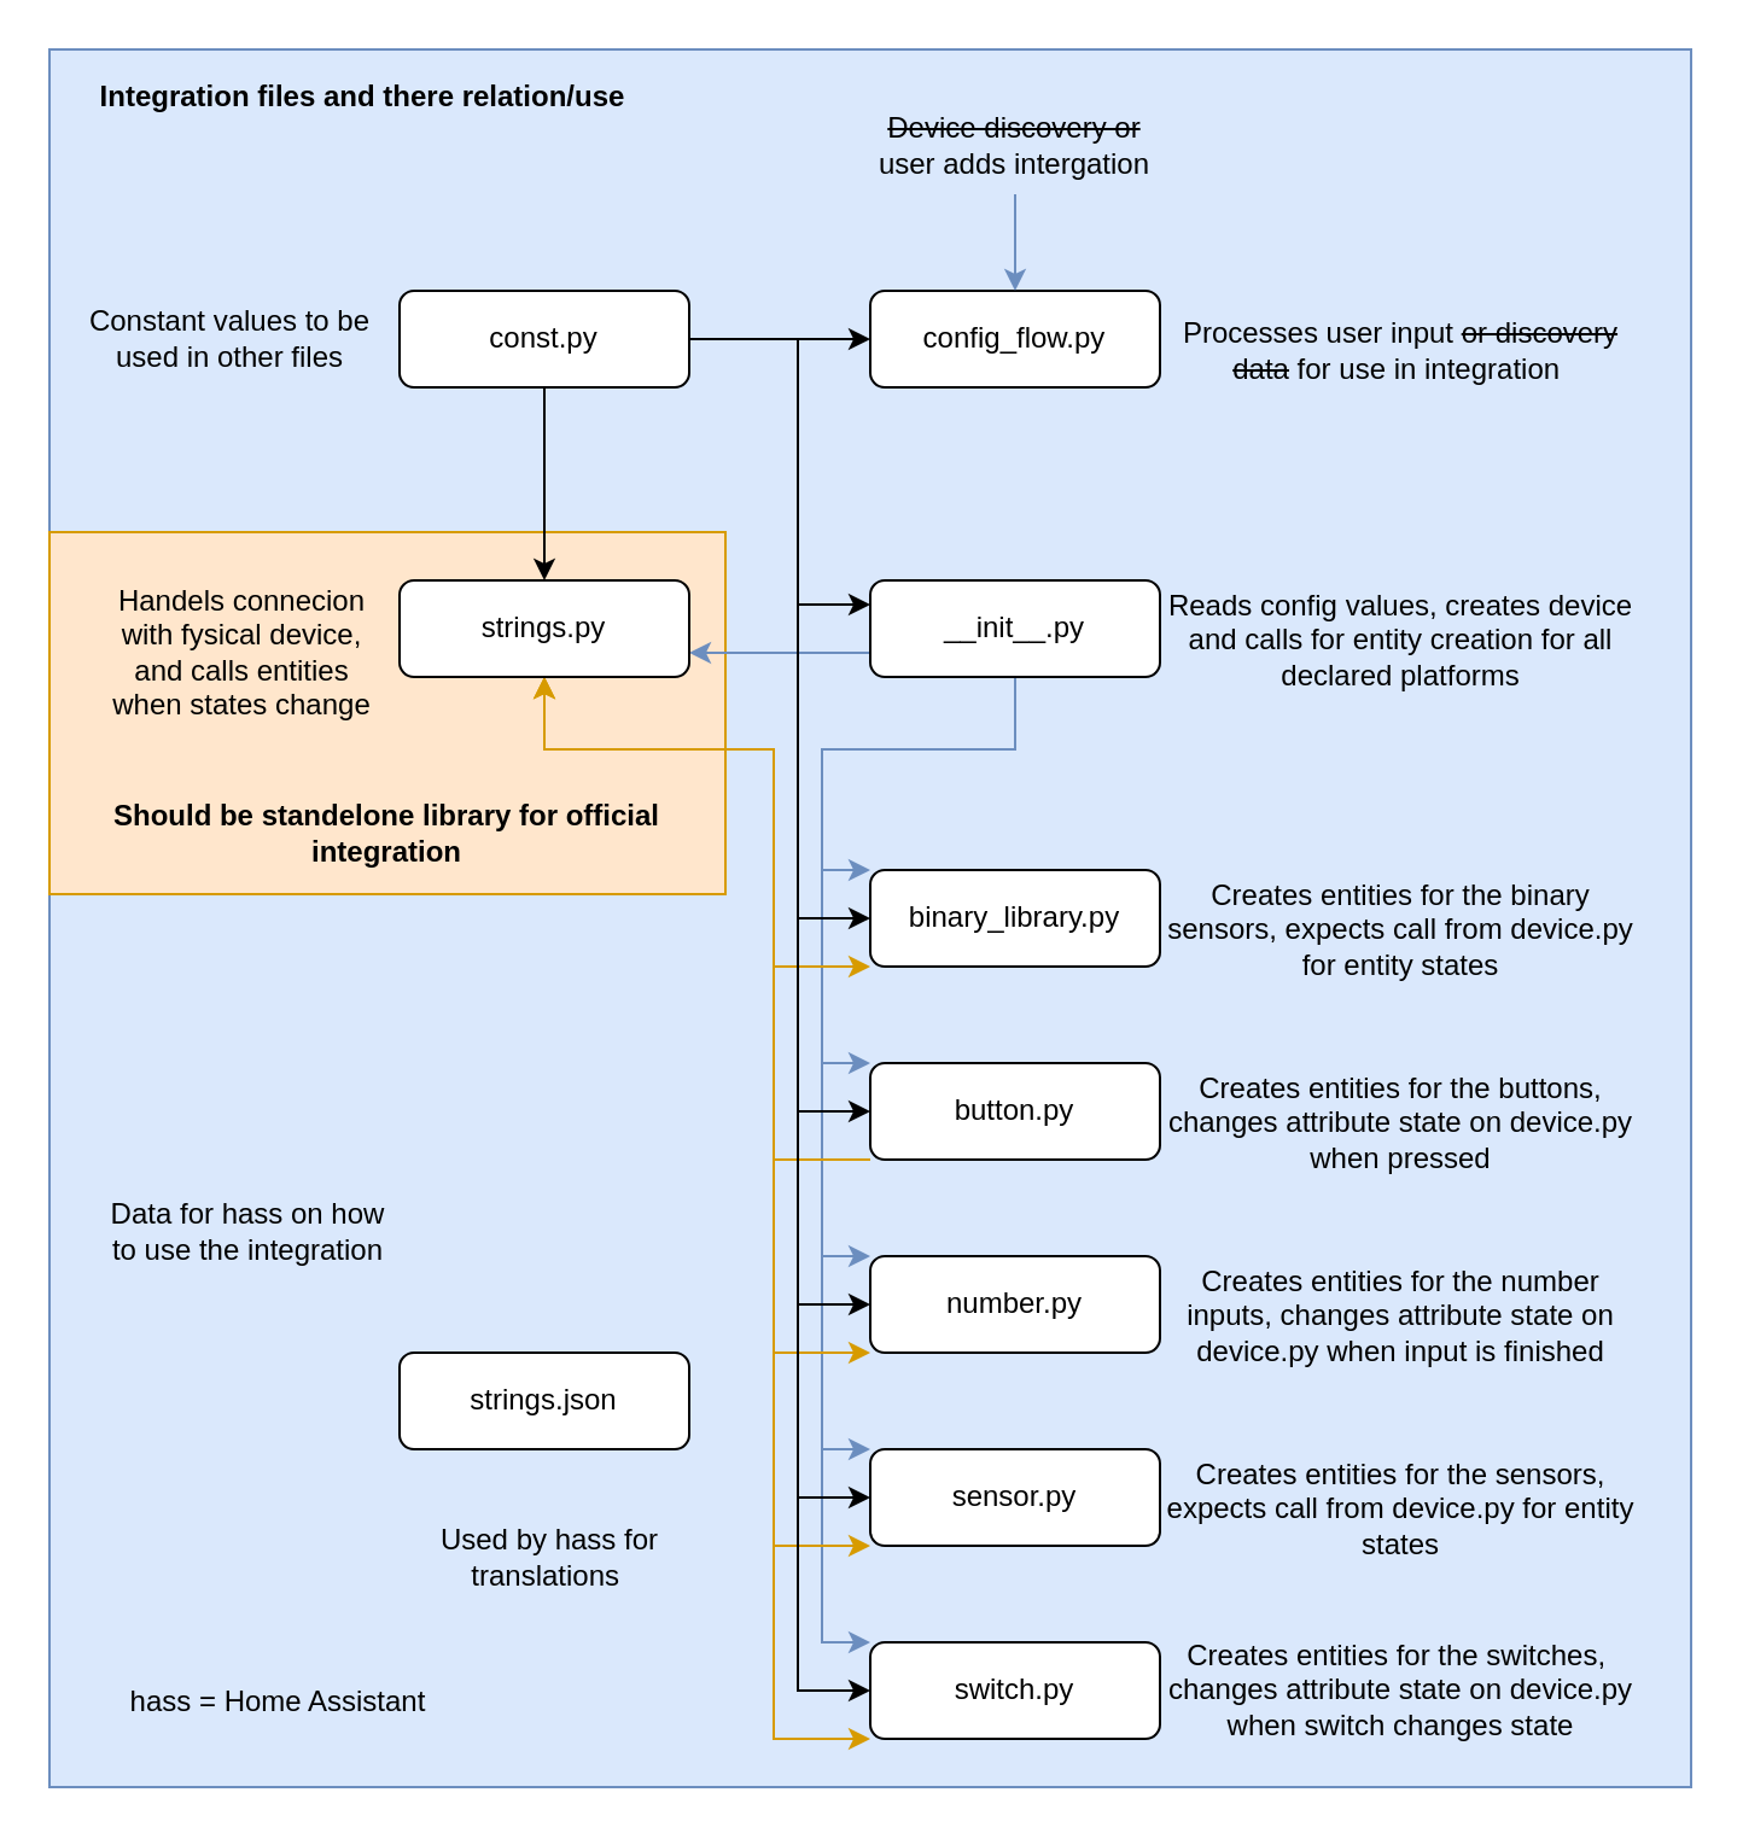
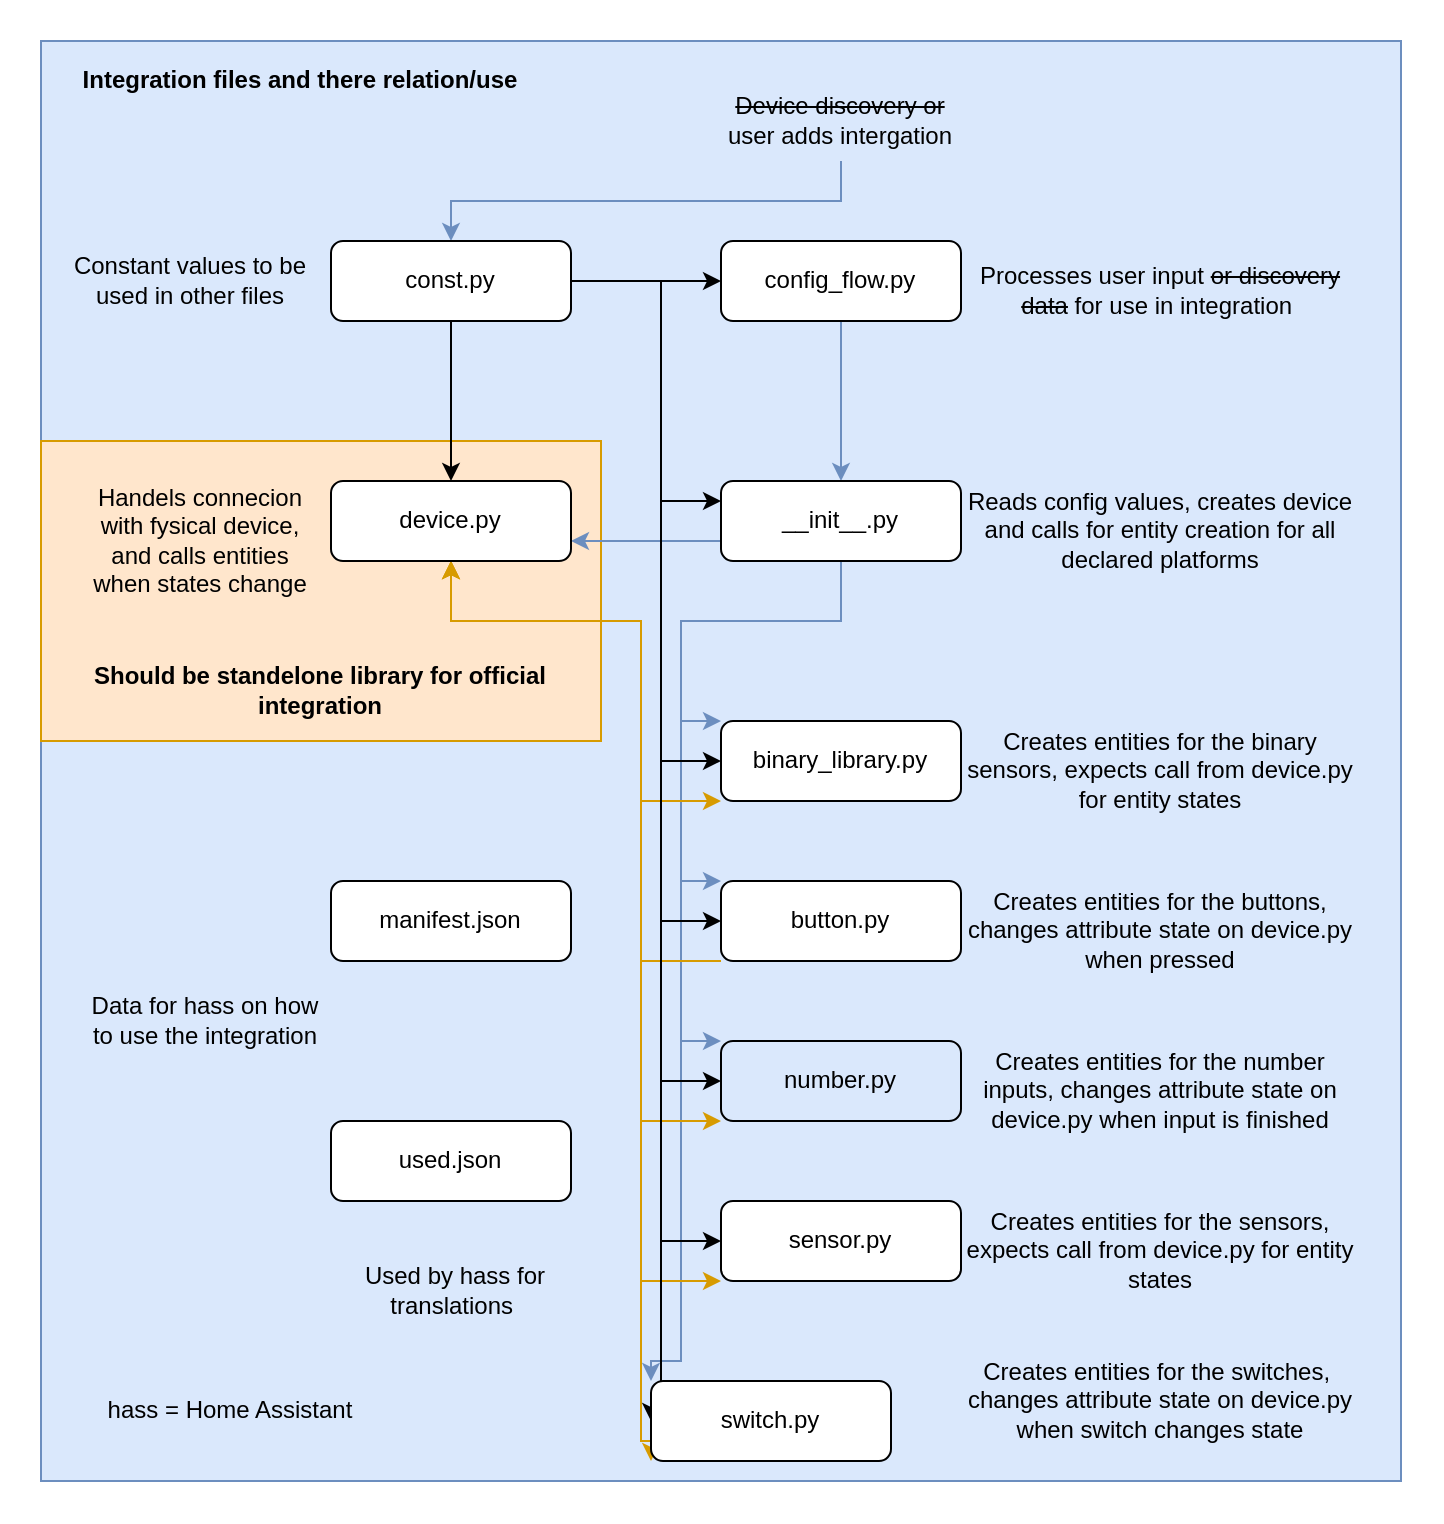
- <mxCell id="22" style="edgeStyle=orthogonalEdgeStyle;rounded=0;orthogonalLoop=1;jettySize=auto;html=1;exitX=0.5;exitY=1;exitDx=0;exitDy=0;entryX=0.5;entryY=0;entryDx=0;entryDy=0;fillColor=#dae8fc;strokeColor=#6c8ebf;" parent="1" source="23" target="6" edge="1"><mxGeometry relative="1" as="geometry" /></mxCell>
+ <mxCell id="22" style="edgeStyle=orthogonalEdgeStyle;rounded=0;orthogonalLoop=1;jettySize=auto;html=1;exitX=0.5;exitY=1;exitDx=0;exitDy=0;fillColor=#dae8fc;strokeColor=#6c8ebf;" parent="1" source="23" target="34" edge="1"><mxGeometry relative="1" as="geometry" /></mxCell>
+ <mxCell id="5" style="edgeStyle=orthogonalEdgeStyle;rounded=0;orthogonalLoop=1;jettySize=auto;html=1;exitX=0.5;exitY=1;exitDx=0;exitDy=0;entryX=0.5;entryY=0;entryDx=0;entryDy=0;fillColor=#dae8fc;strokeColor=#6c8ebf;" parent="1" source="6" target="13" edge="1"><mxGeometry relative="1" as="geometry" /></mxCell>
- <mxCell id="20" value="strings.py" style="rounded=1;whiteSpace=wrap;html=1;" parent="1" vertex="1"><mxGeometry x="165" y="240" width="120" height="40" as="geometry" /></mxCell>
+ <mxCell id="20" value="device.py" style="rounded=1;whiteSpace=wrap;html=1;" parent="1" vertex="1"><mxGeometry x="165" y="240" width="120" height="40" as="geometry" /></mxCell>
+ <mxCell id="21" value="manifest.json" style="rounded=1;whiteSpace=wrap;html=1;" parent="1" vertex="1"><mxGeometry x="165" y="440" width="120" height="40" as="geometry" /></mxCell>
- <mxCell id="42" value="number.py" style="rounded=1;whiteSpace=wrap;html=1;" parent="1" vertex="1"><mxGeometry x="360" y="520" width="120" height="40" as="geometry" /></mxCell>
+ <mxCell id="42" value="number.py" style="rounded=1;whiteSpace=wrap;html=1;fillColor=#dae8fc;" parent="1" vertex="1"><mxGeometry x="360" y="520" width="120" height="40" as="geometry" /></mxCell>
- <mxCell id="49" value="strings.json" style="rounded=1;whiteSpace=wrap;html=1;" parent="1" vertex="1"><mxGeometry x="165" y="560" width="120" height="40" as="geometry" /></mxCell>
+ <mxCell id="49" value="used.json" style="rounded=1;whiteSpace=wrap;html=1;" parent="1" vertex="1"><mxGeometry x="165" y="560" width="120" height="40" as="geometry" /></mxCell>
- <mxCell id="11" style="edgeStyle=orthogonalEdgeStyle;rounded=0;orthogonalLoop=1;jettySize=auto;html=1;exitX=0.5;exitY=1;exitDx=0;exitDy=0;entryX=0;entryY=0;entryDx=0;entryDy=0;fillColor=#dae8fc;strokeColor=#6c8ebf;" parent="1" source="13" target="43" edge="1"><mxGeometry relative="1" as="geometry"><Array as="points"><mxPoint x="420" y="310" /><mxPoint x="340" y="310" /><mxPoint x="340" y="600" /></Array></mxGeometry></mxCell>
- <mxCell id="44" value="switch.py" style="rounded=1;whiteSpace=wrap;html=1;" parent="1" vertex="1"><mxGeometry x="360" y="680" width="120" height="40" as="geometry" /></mxCell>
+ <mxCell id="44" value="switch.py" style="rounded=1;whiteSpace=wrap;html=1;" parent="1" vertex="1"><mxGeometry x="325" y="690" width="120" height="40" as="geometry" /></mxCell>
